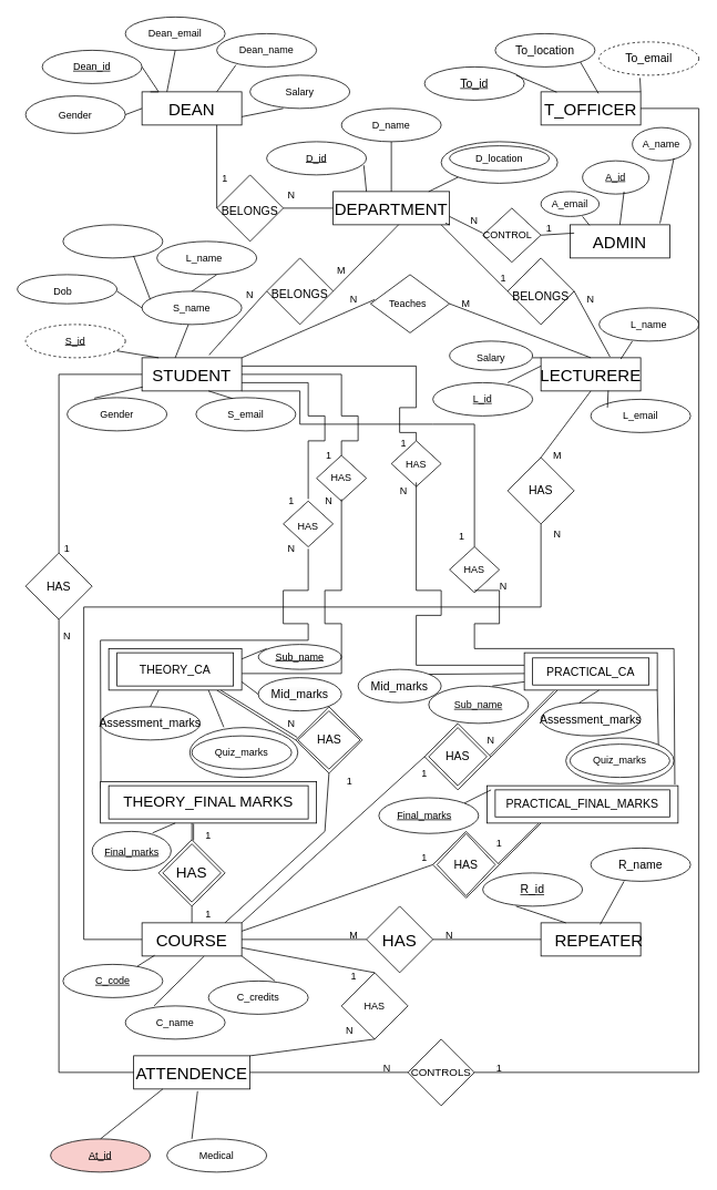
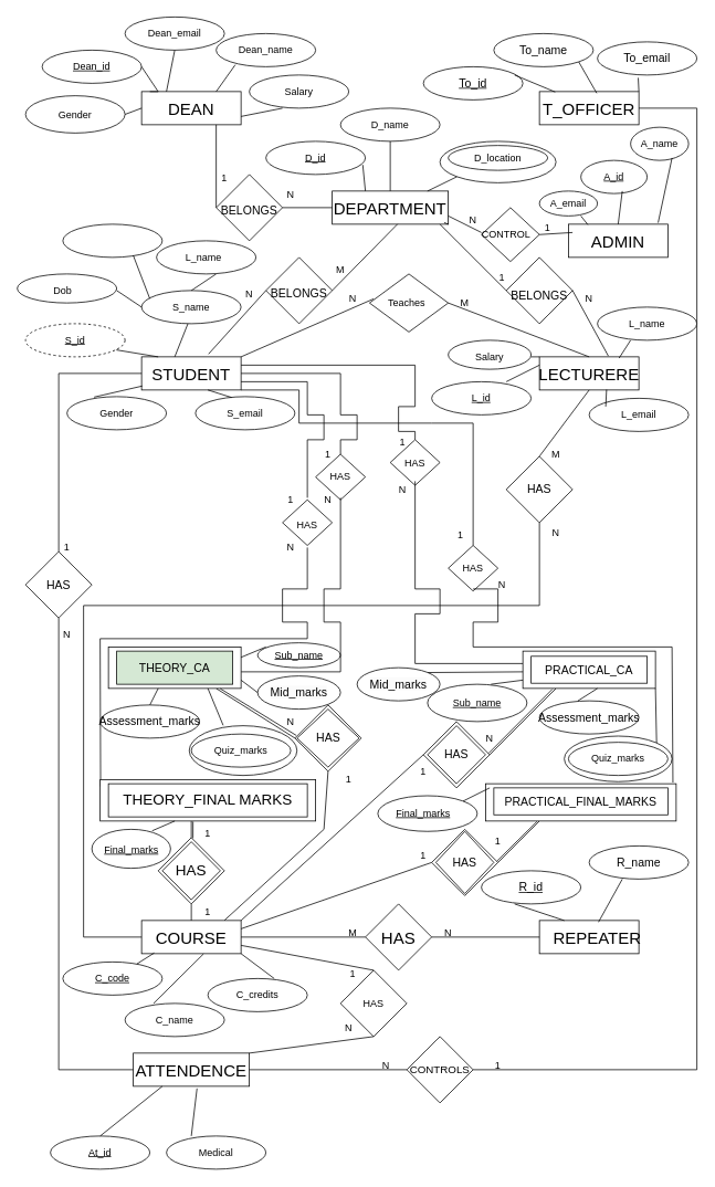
- <mxCell id="150" value="To_location" style="ellipse;whiteSpace=wrap;html=1;fontSize=14;" parent="1" vertex="1"><mxGeometry x="595" y="40" width="120" height="40" as="geometry" /></mxCell>
+ <mxCell id="150" value="To_name" style="ellipse;whiteSpace=wrap;html=1;fontSize=14;" parent="1" vertex="1"><mxGeometry x="595" y="40" width="120" height="40" as="geometry" /></mxCell>
- <mxCell id="151" value="To_email" style="ellipse;whiteSpace=wrap;html=1;fontSize=14;dashed=1;" parent="1" vertex="1"><mxGeometry x="720" y="50" width="120" height="40" as="geometry" /></mxCell>
+ <mxCell id="151" value="To_email" style="ellipse;whiteSpace=wrap;html=1;fontSize=14;" parent="1" vertex="1"><mxGeometry x="720" y="50" width="120" height="40" as="geometry" /></mxCell>
- <mxCell id="140" value="THEORY_CA" style="rounded=0;whiteSpace=wrap;html=1;fontSize=14;" parent="1" vertex="1"><mxGeometry x="140" y="785" width="140" height="40" as="geometry" /></mxCell>
+ <mxCell id="140" value="THEORY_CA" style="rounded=0;whiteSpace=wrap;html=1;fontSize=14;fillColor=#d5e8d4;" parent="1" vertex="1"><mxGeometry x="140" y="785" width="140" height="40" as="geometry" /></mxCell>
- <mxCell id="94" value="&lt;u&gt;At_id&lt;/u&gt;" style="ellipse;whiteSpace=wrap;html=1;fillColor=#f8cecc;" parent="1" vertex="1"><mxGeometry x="60" y="1370" width="120" height="40" as="geometry" /></mxCell>
+ <mxCell id="94" value="&lt;u&gt;At_id&lt;/u&gt;" style="ellipse;whiteSpace=wrap;html=1;" parent="1" vertex="1"><mxGeometry x="60" y="1370" width="120" height="40" as="geometry" /></mxCell>
